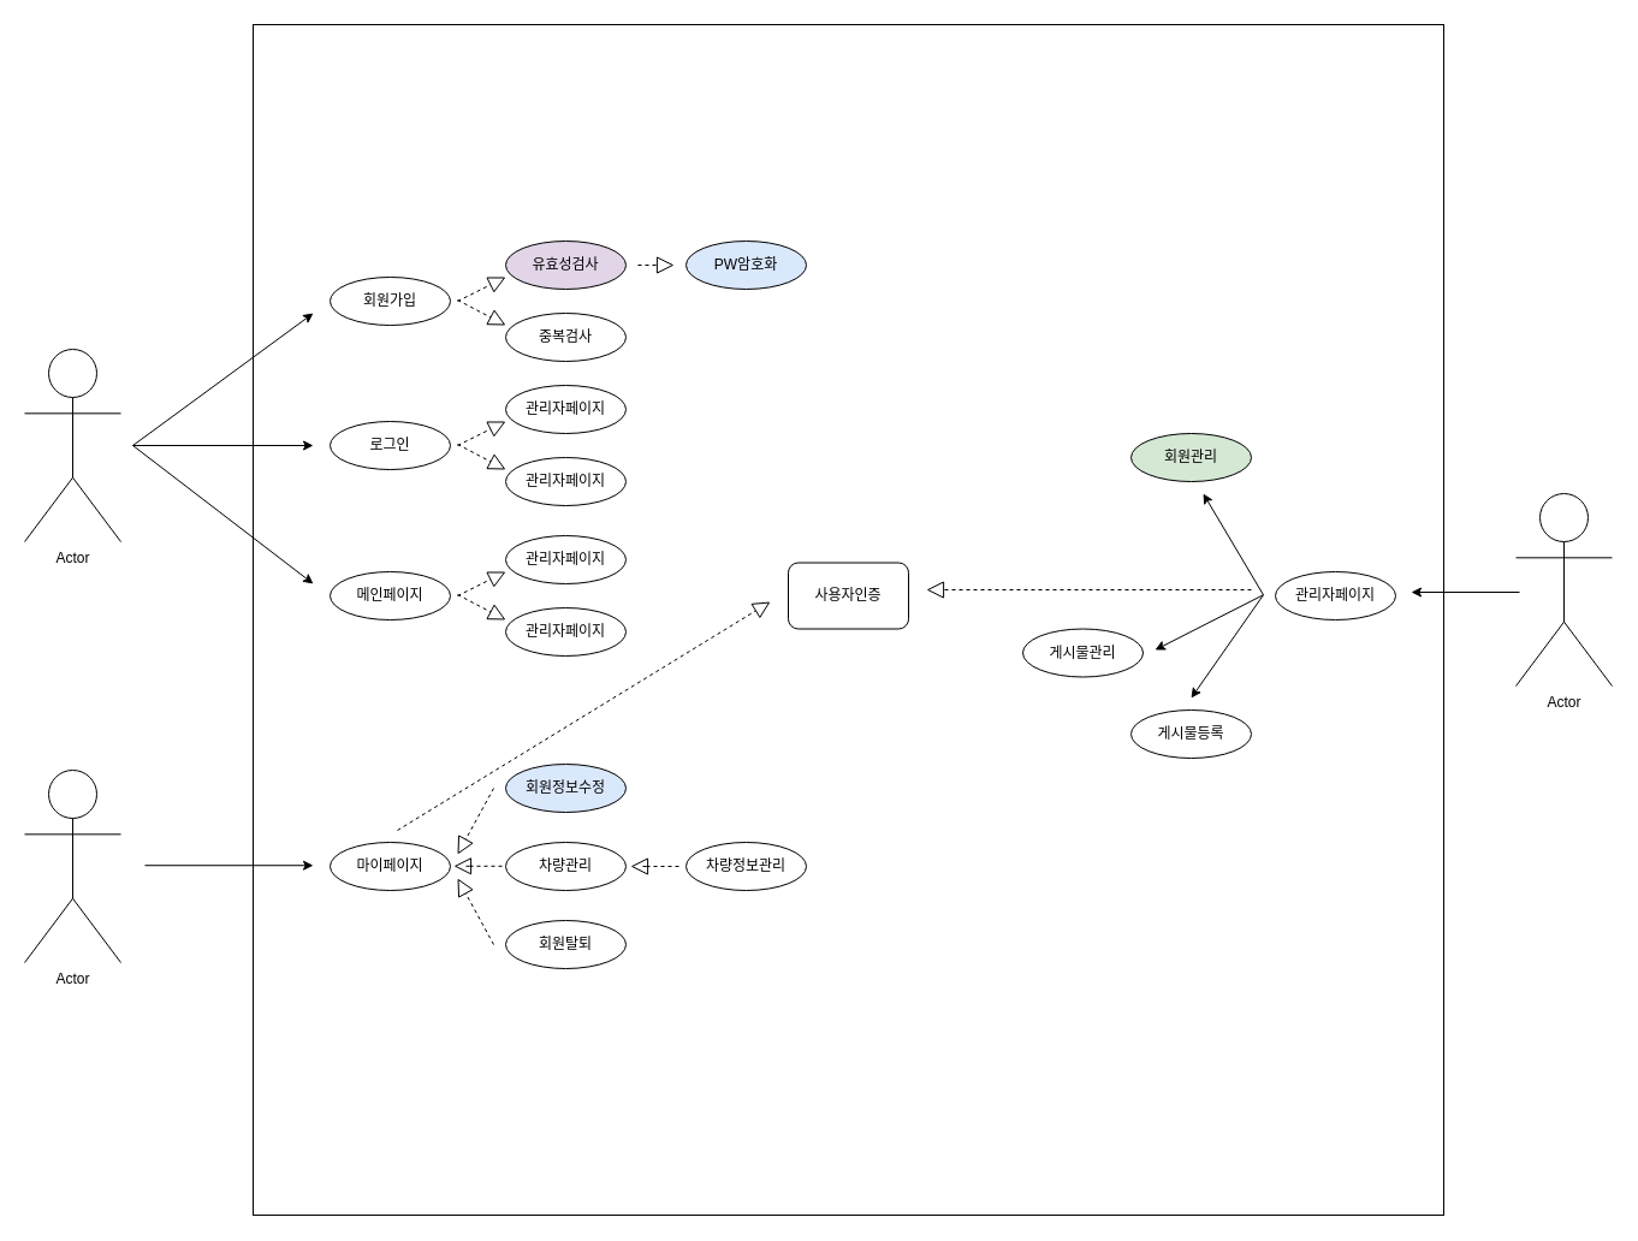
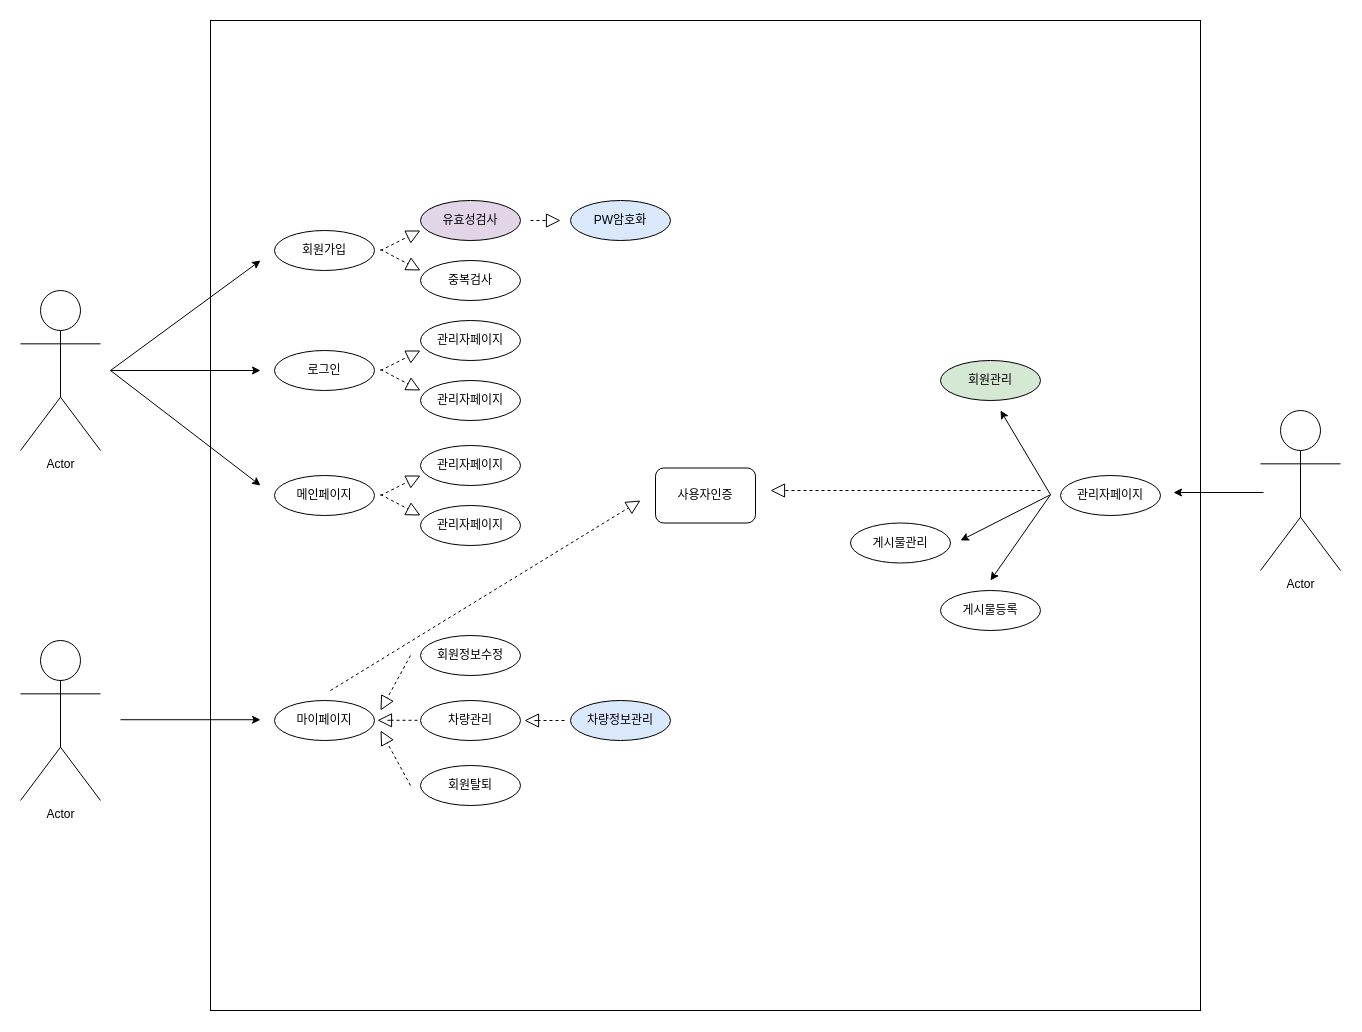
- <mxCell id="6" value="회원정보수정" style="ellipse;whiteSpace=wrap;html=1;fillColor=#dae8fc;" vertex="1" parent="1"><mxGeometry x="420" y="635" width="100" height="40" as="geometry" /></mxCell>
+ <mxCell id="6" value="회원정보수정" style="ellipse;whiteSpace=wrap;html=1;" vertex="1" parent="1"><mxGeometry x="420" y="635" width="100" height="40" as="geometry" /></mxCell>
- <mxCell id="16" value="차량정보관리" style="ellipse;whiteSpace=wrap;html=1;" vertex="1" parent="1"><mxGeometry x="570" y="700" width="100" height="40" as="geometry" /></mxCell>
+ <mxCell id="16" value="차량정보관리" style="ellipse;whiteSpace=wrap;html=1;fillColor=#dae8fc;" vertex="1" parent="1"><mxGeometry x="570" y="700" width="100" height="40" as="geometry" /></mxCell>
